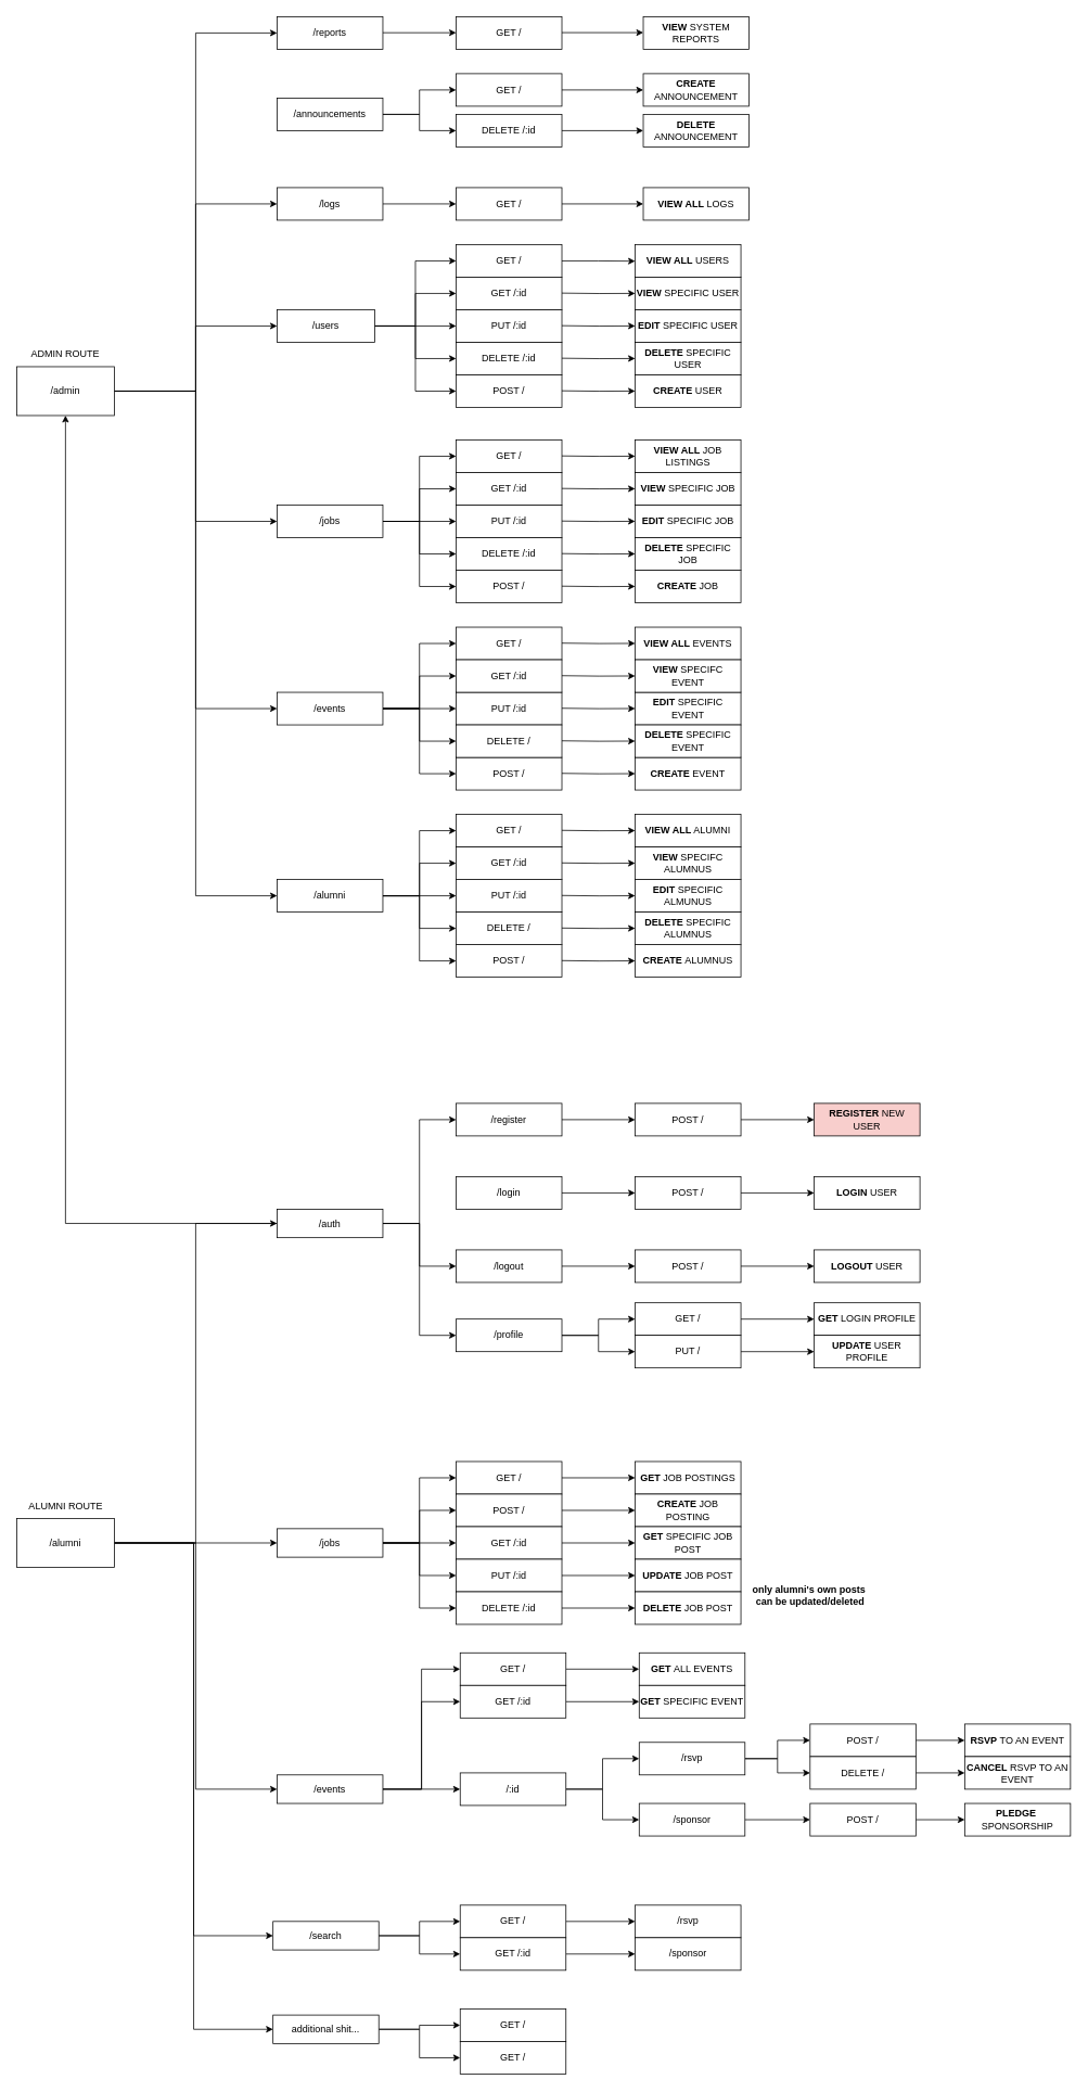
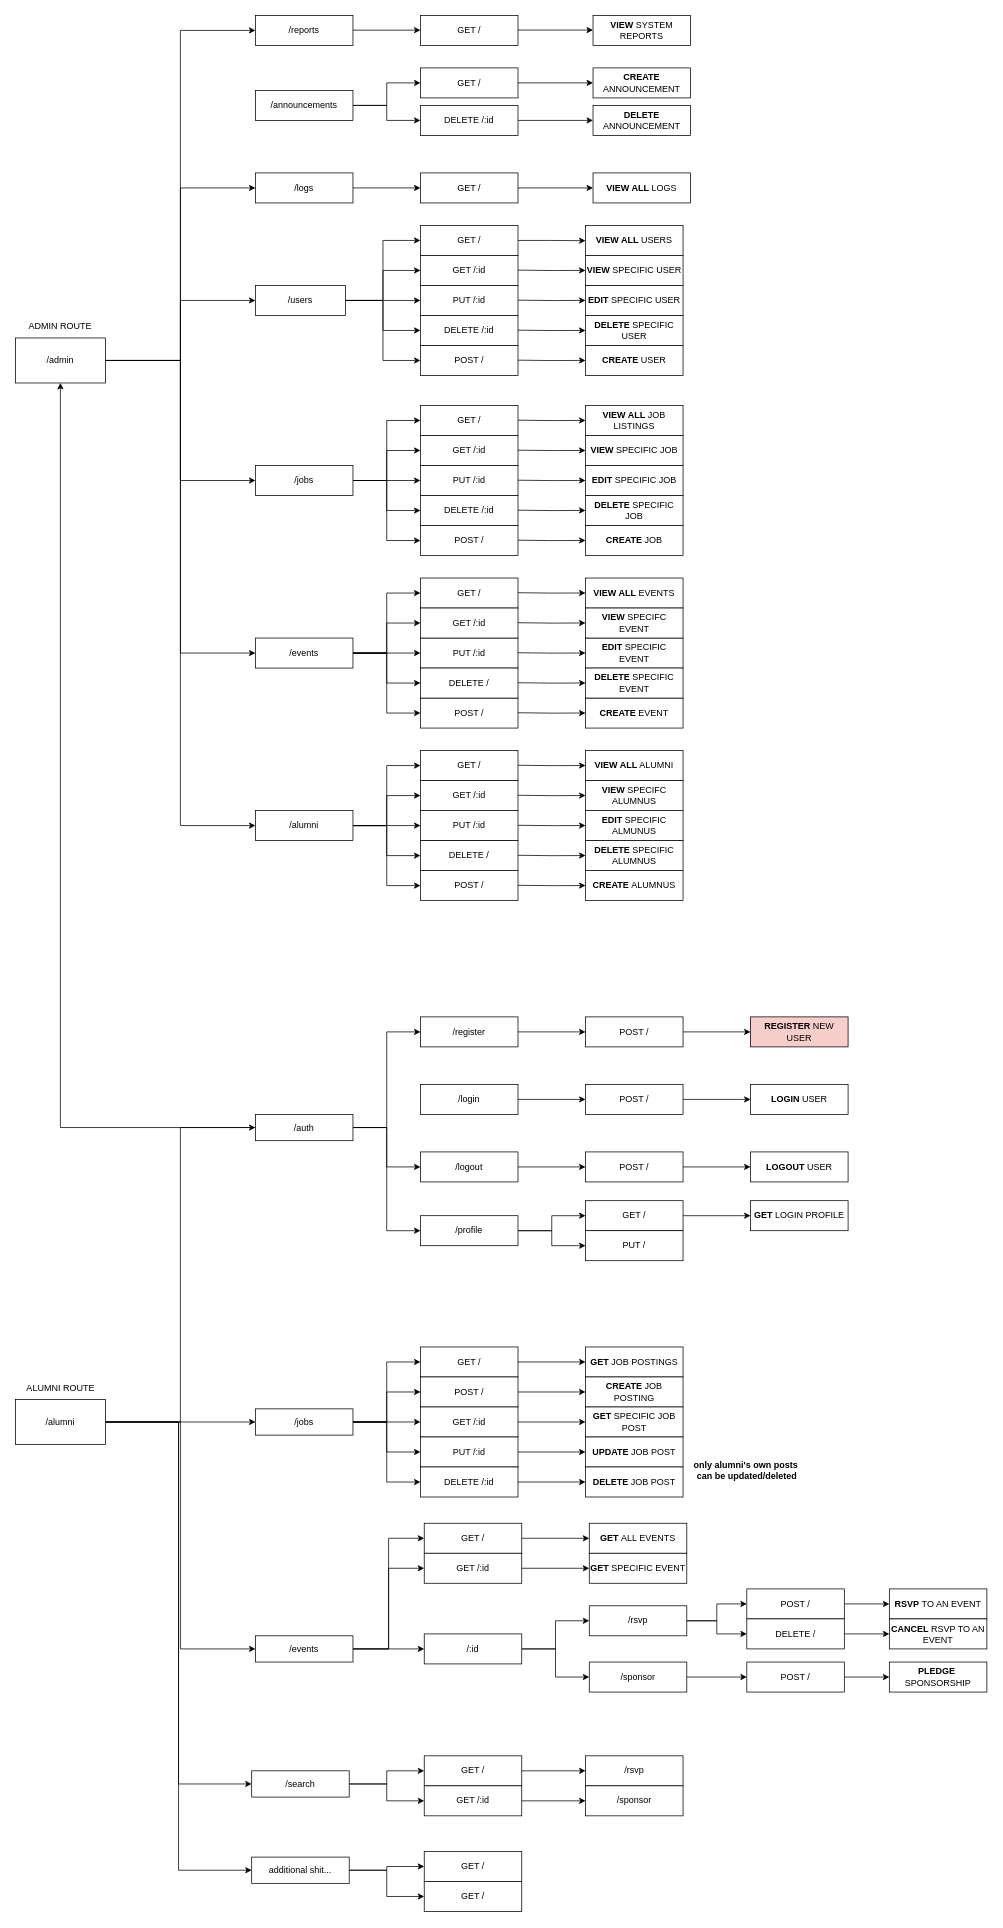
- <mxCell id="142" style="edgeStyle=orthogonalEdgeStyle;rounded=0;orthogonalLoop=1;jettySize=auto;html=1;entryX=0;entryY=0.5;entryDx=0;entryDy=0;" edge="1" parent="1" source="143" target="148"><mxGeometry relative="1" as="geometry" /></mxCell>
- <mxCell id="148" value="&lt;b&gt;UPDATE&lt;/b&gt;&amp;nbsp;USER PROFILE" style="rounded=0;whiteSpace=wrap;html=1;" vertex="1" parent="1"><mxGeometry x="1000" y="1640" width="130" height="40" as="geometry" /></mxCell>
